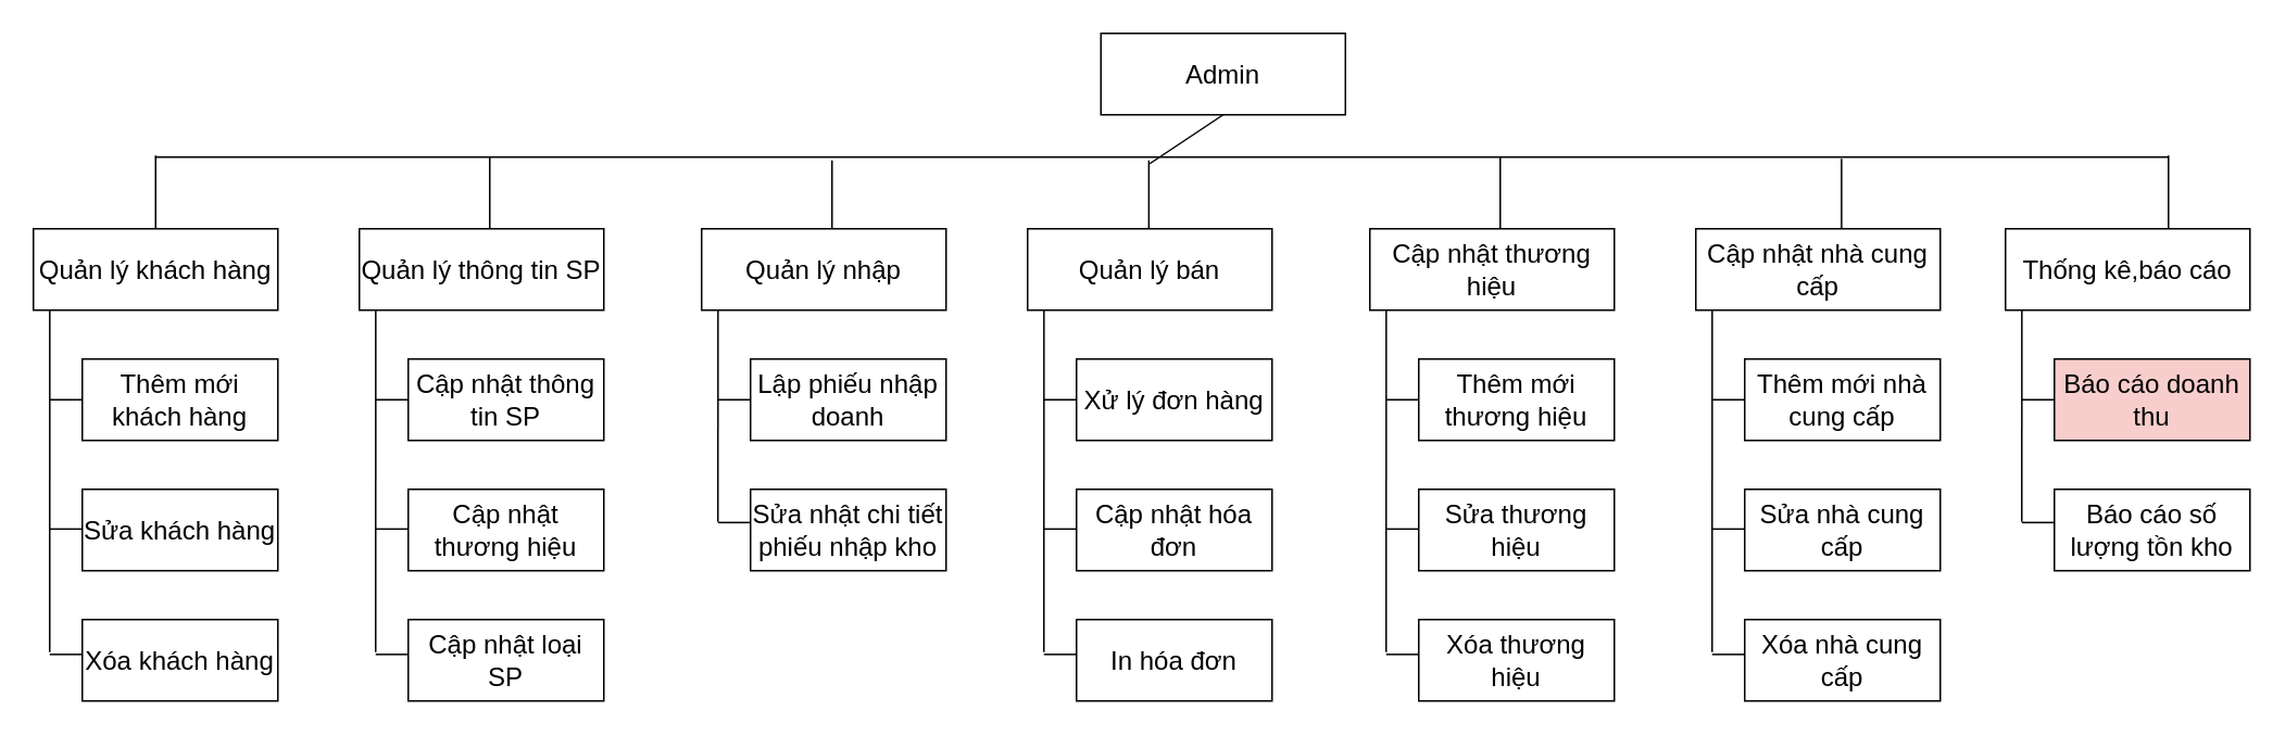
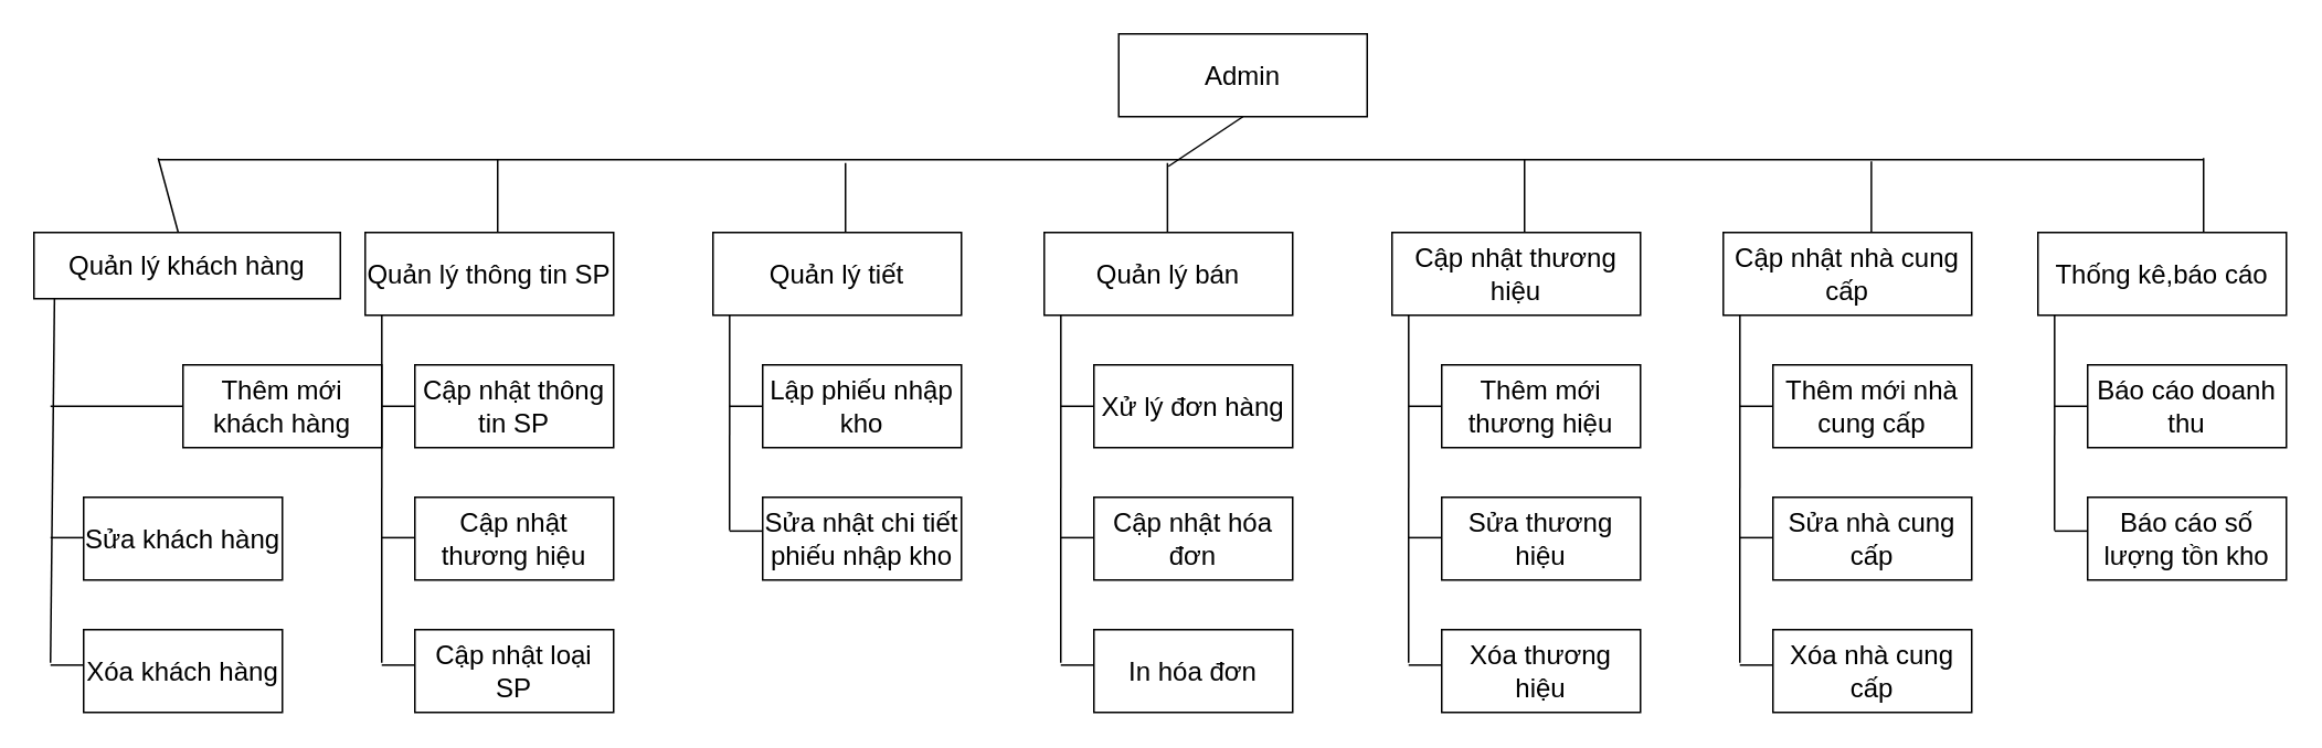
- <mxCell id="3" value="Quản lý khách hàng" style="rounded=0;whiteSpace=wrap;html=1;fontSize=16;" vertex="1" parent="1"><mxGeometry x="20" y="140" width="150" height="50" as="geometry" /></mxCell>
+ <mxCell id="3" value="Quản lý khách hàng" style="rounded=0;whiteSpace=wrap;html=1;fontSize=16;" vertex="1" parent="1"><mxGeometry x="20" y="140" width="185" height="40" as="geometry" /></mxCell>
- <mxCell id="5" value="Quản lý nhập" style="rounded=0;whiteSpace=wrap;html=1;fontSize=16;" vertex="1" parent="1"><mxGeometry x="430" y="140" width="150" height="50" as="geometry" /></mxCell>
+ <mxCell id="5" value="Quản lý tiết" style="rounded=0;whiteSpace=wrap;html=1;fontSize=16;" vertex="1" parent="1"><mxGeometry x="430" y="140" width="150" height="50" as="geometry" /></mxCell>
- <mxCell id="10" value="Thêm mới khách hàng" style="rounded=0;whiteSpace=wrap;html=1;fontSize=16;" vertex="1" parent="1"><mxGeometry x="50" y="220" width="120" height="50" as="geometry" /></mxCell>
+ <mxCell id="10" value="Thêm mới khách hàng" style="rounded=0;whiteSpace=wrap;html=1;fontSize=16;" vertex="1" parent="1"><mxGeometry x="110" y="220" width="120" height="50" as="geometry" /></mxCell>
- <mxCell id="22" value="Lập phiếu nhập doanh" style="rounded=0;whiteSpace=wrap;html=1;fontSize=16;" vertex="1" parent="1"><mxGeometry x="460" y="220" width="120" height="50" as="geometry" /></mxCell>
+ <mxCell id="22" value="Lập phiếu nhập kho" style="rounded=0;whiteSpace=wrap;html=1;fontSize=16;" vertex="1" parent="1"><mxGeometry x="460" y="220" width="120" height="50" as="geometry" /></mxCell>
- <mxCell id="27" value="Báo cáo doanh thu" style="rounded=0;whiteSpace=wrap;html=1;fontSize=16;fillColor=#f8cecc;" vertex="1" parent="1"><mxGeometry x="1260" y="220" width="120" height="50" as="geometry" /></mxCell>
+ <mxCell id="27" value="Báo cáo doanh thu" style="rounded=0;whiteSpace=wrap;html=1;fontSize=16;" vertex="1" parent="1"><mxGeometry x="1260" y="220" width="120" height="50" as="geometry" /></mxCell>
